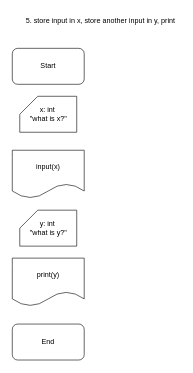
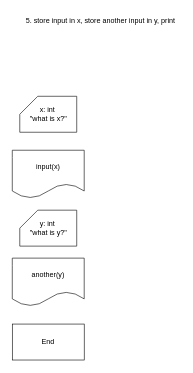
- <mxCell id="2" value="Start" style="rounded=1;whiteSpace=wrap;html=1;" vertex="1" parent="1"><mxGeometry x="20" y="80" width="120" height="60" as="geometry" /></mxCell>
- <mxCell id="6" value="print(y)" style="shape=document;whiteSpace=wrap;html=1;boundedLbl=1;" vertex="1" parent="1"><mxGeometry x="20" y="430" width="120" height="80" as="geometry" /></mxCell>
+ <mxCell id="6" value="another(y)" style="shape=document;whiteSpace=wrap;html=1;boundedLbl=1;" vertex="1" parent="1"><mxGeometry x="20" y="430" width="120" height="80" as="geometry" /></mxCell>
- <mxCell id="3" value="End" style="rounded=1;whiteSpace=wrap;html=1;" vertex="1" parent="1"><mxGeometry x="20" y="540" width="120" height="60" as="geometry" /></mxCell>
+ <mxCell id="3" value="End" style="whiteSpace=wrap;html=1;rounded=0;" vertex="1" parent="1"><mxGeometry x="20" y="540" width="120" height="60" as="geometry" /></mxCell>
